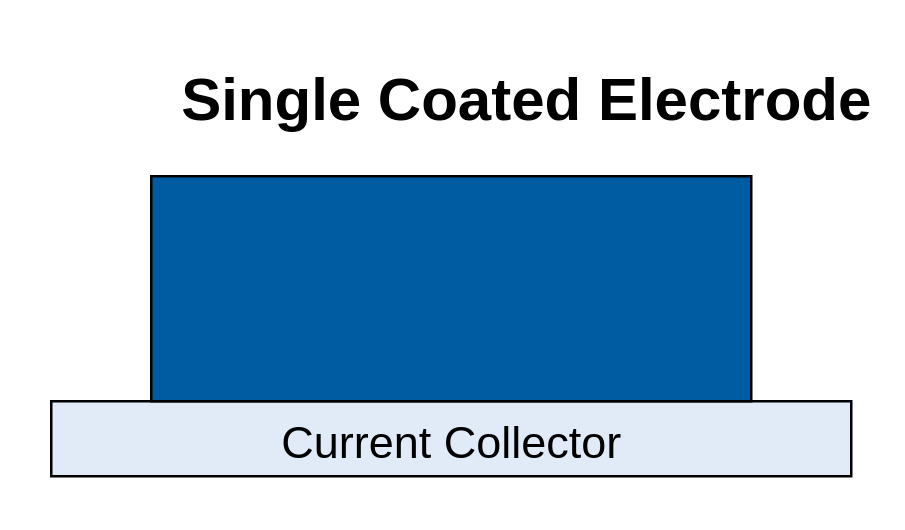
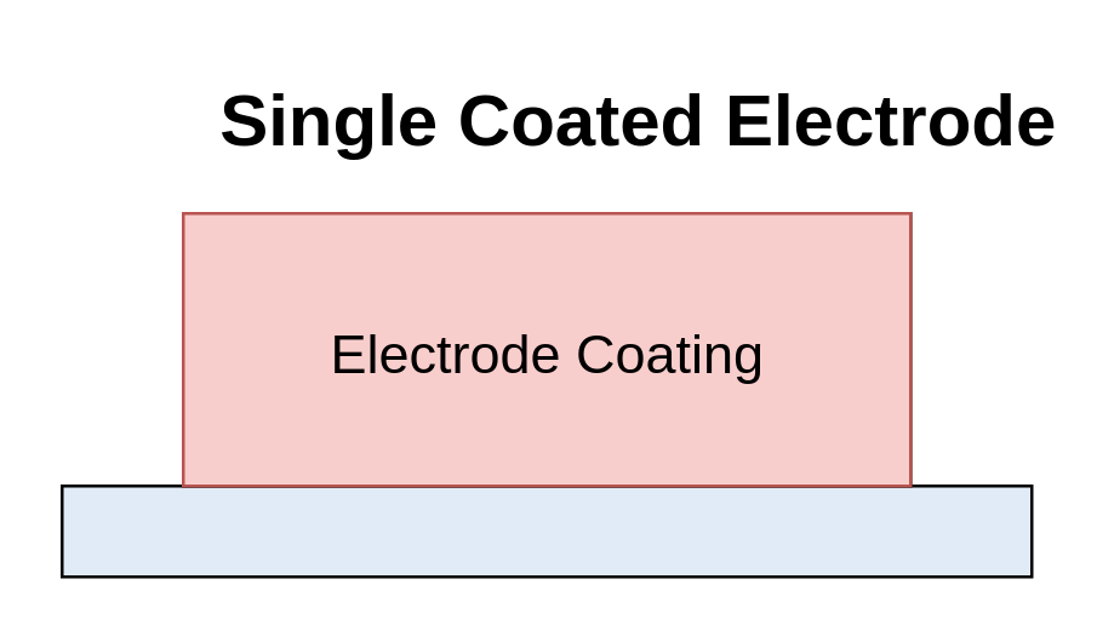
+ <mxCell id="6" value="&lt;span style=&quot;font-weight: normal;&quot;&gt;&lt;font style=&quot;font-size: 18px; color: rgb(0, 0, 0);&quot;&gt;Electrode Coating&lt;/font&gt;&lt;/span&gt;" style="text;strokeColor=#b85450;fillColor=#f8cecc;html=1;fontSize=24;fontStyle=1;verticalAlign=middle;align=center;" parent="1" vertex="1"><mxGeometry x="60" y="70" width="240" height="90" as="geometry" /></mxCell>
- <mxCell id="5" value="&lt;span style=&quot;font-weight: normal;&quot;&gt;&lt;font style=&quot;font-size: 18px;&quot;&gt;Current Collector&lt;br&gt;&lt;/font&gt;&lt;/span&gt;" style="text;strokeColor=none;fillColor=none;html=1;fontSize=24;fontStyle=1;verticalAlign=middle;align=center;" parent="1" vertex="1"><mxGeometry x="20" y="160" width="320" height="30" as="geometry" /></mxCell>
